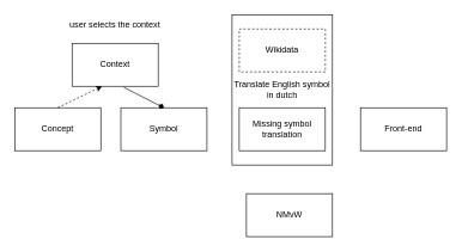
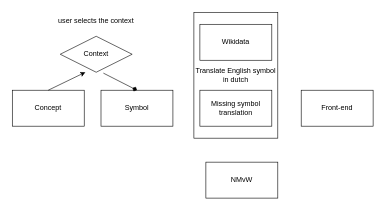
- <mxCell id="3" value="Wikidata" style="rounded=0;whiteSpace=wrap;html=1;dashed=1;" vertex="1" parent="1"><mxGeometry x="333" y="40" width="120" height="60" as="geometry" /></mxCell>
+ <mxCell id="3" value="Wikidata" style="rounded=0;whiteSpace=wrap;html=1;" vertex="1" parent="1"><mxGeometry x="333" y="40" width="120" height="60" as="geometry" /></mxCell>
- <mxCell id="6" value="Context" style="rounded=0;whiteSpace=wrap;html=1;" vertex="1" parent="1"><mxGeometry x="100" y="60" width="120" height="60" as="geometry" /></mxCell>
+ <mxCell id="6" value="Context" style="rhombus;whiteSpace=wrap;html=1;" vertex="1" parent="1"><mxGeometry x="100" y="60" width="120" height="60" as="geometry" /></mxCell>
- <mxCell id="7" value="" style="endArrow=classic;html=1;rounded=0;exitX=0.5;exitY=0;exitDx=0;exitDy=0;entryX=0.35;entryY=1;entryDx=0;entryDy=0;entryPerimeter=0;dashed=1;" edge="1" parent="1" source="5" target="6"><mxGeometry width="50" height="50" relative="1" as="geometry"><mxPoint x="300" y="280" as="sourcePoint" /><mxPoint x="350" y="230" as="targetPoint" /></mxGeometry></mxCell>
+ <mxCell id="7" value="" style="endArrow=classic;html=1;rounded=0;exitX=0.5;exitY=0;exitDx=0;exitDy=0;entryX=0.35;entryY=1;entryDx=0;entryDy=0;entryPerimeter=0;" edge="1" parent="1" source="5" target="6"><mxGeometry width="50" height="50" relative="1" as="geometry"><mxPoint x="300" y="280" as="sourcePoint" /><mxPoint x="350" y="230" as="targetPoint" /></mxGeometry></mxCell>
